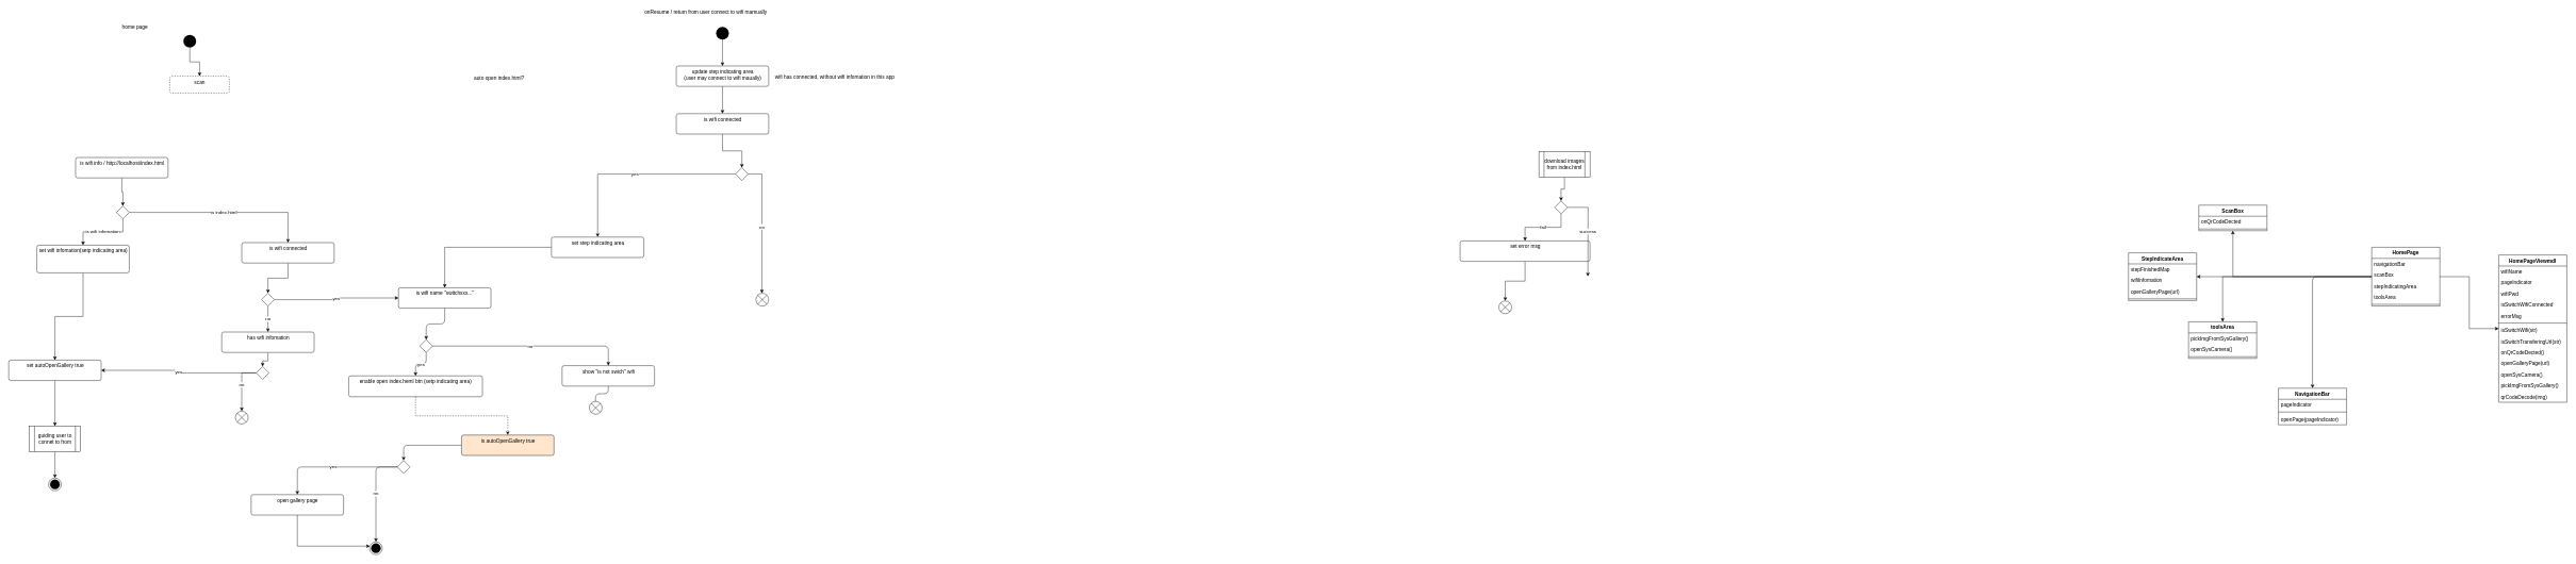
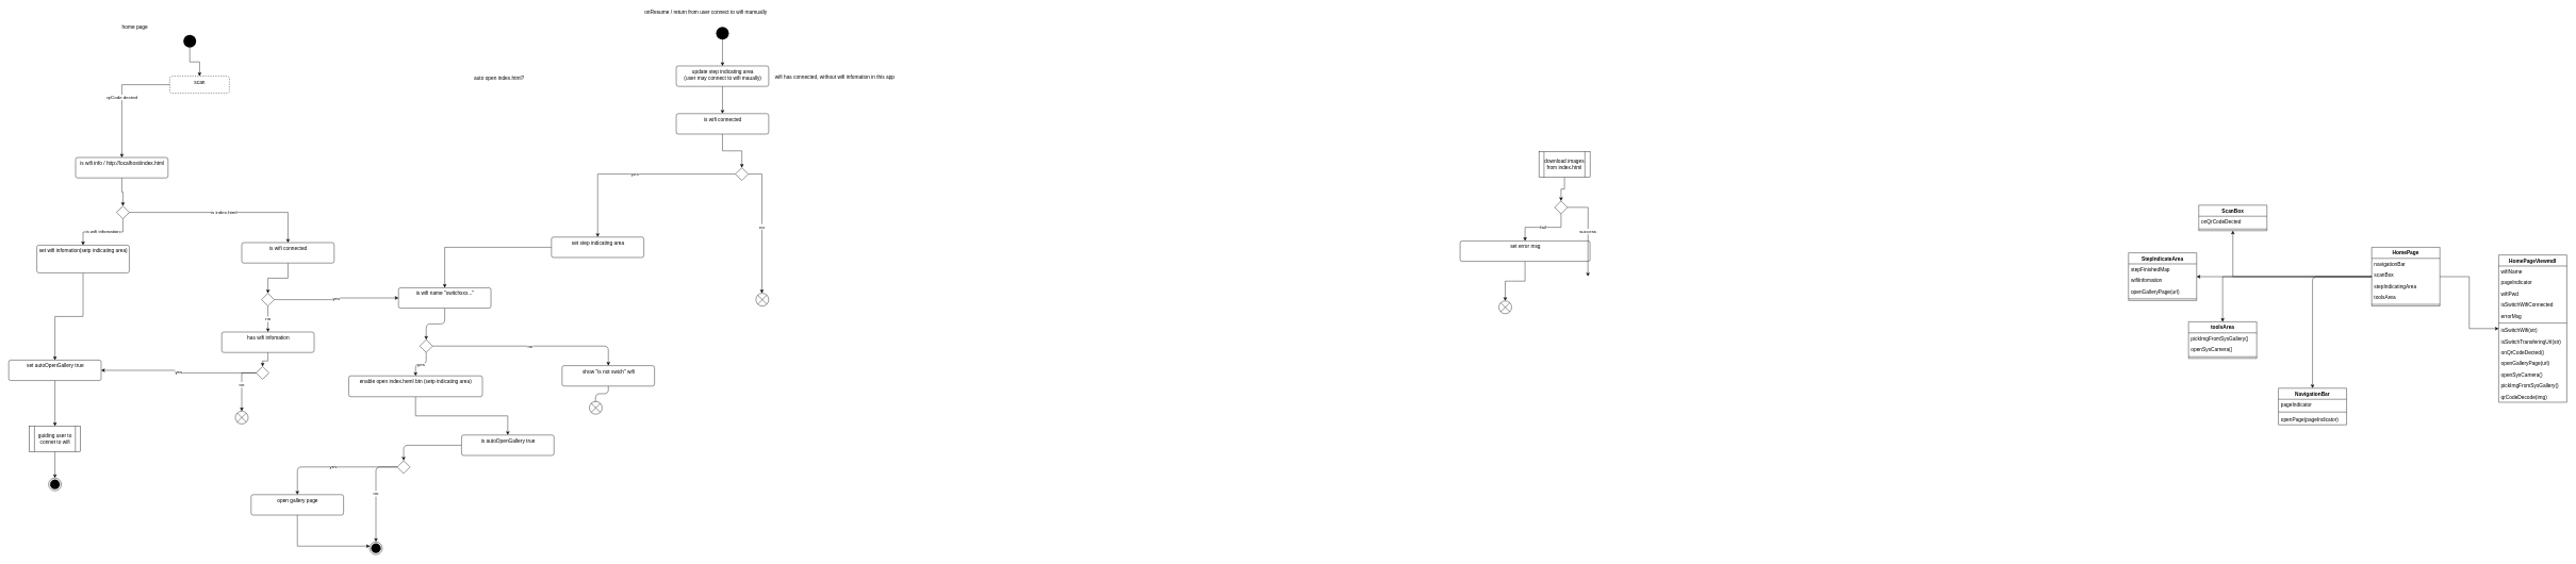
+ <mxCell id="33" value="qrCode dected" style="edgeStyle=orthogonalEdgeStyle;rounded=0;orthogonalLoop=1;jettySize=auto;html=1;" parent="1" source="30" target="32" edge="1"><mxGeometry relative="1" as="geometry"><mxPoint x="321.331" y="282.331" as="sourcePoint" /></mxGeometry></mxCell>
- <mxCell id="52" style="edgeStyle=orthogonalEdgeStyle;rounded=0;orthogonalLoop=1;jettySize=auto;html=1;dashed=1;" parent="1" source="53" target="106" edge="1"><mxGeometry relative="1" as="geometry"><mxPoint x="962.782" y="951" as="targetPoint" /></mxGeometry></mxCell>
+ <mxCell id="52" style="edgeStyle=orthogonalEdgeStyle;rounded=0;orthogonalLoop=1;jettySize=auto;html=1;" parent="1" source="53" target="106" edge="1"><mxGeometry relative="1" as="geometry"><mxPoint x="962.782" y="951" as="targetPoint" /></mxGeometry></mxCell>
- <mxCell id="91" value="&lt;span&gt;guiding user to connet to from&lt;/span&gt;" style="shape=process;whiteSpace=wrap;html=1;backgroundOutline=1;" vertex="1" parent="1"><mxGeometry x="68.5" y="1000" width="120" height="60" as="geometry" /></mxCell>
+ <mxCell id="91" value="&lt;span&gt;guiding user to connet to wifi&lt;/span&gt;" style="shape=process;whiteSpace=wrap;html=1;backgroundOutline=1;" vertex="1" parent="1"><mxGeometry x="68.5" y="1000" width="120" height="60" as="geometry" /></mxCell>
- <mxCell id="106" value="is autoOpenGallery true" style="html=1;align=center;verticalAlign=top;rounded=1;absoluteArcSize=1;arcSize=10;dashed=0;fillColor=#ffe6cc;" vertex="1" parent="1"><mxGeometry x="1083" y="1021" width="217" height="48" as="geometry" /></mxCell>
+ <mxCell id="106" value="is autoOpenGallery true" style="html=1;align=center;verticalAlign=top;rounded=1;absoluteArcSize=1;arcSize=10;dashed=0;" vertex="1" parent="1"><mxGeometry x="1083" y="1021" width="217" height="48" as="geometry" /></mxCell>
